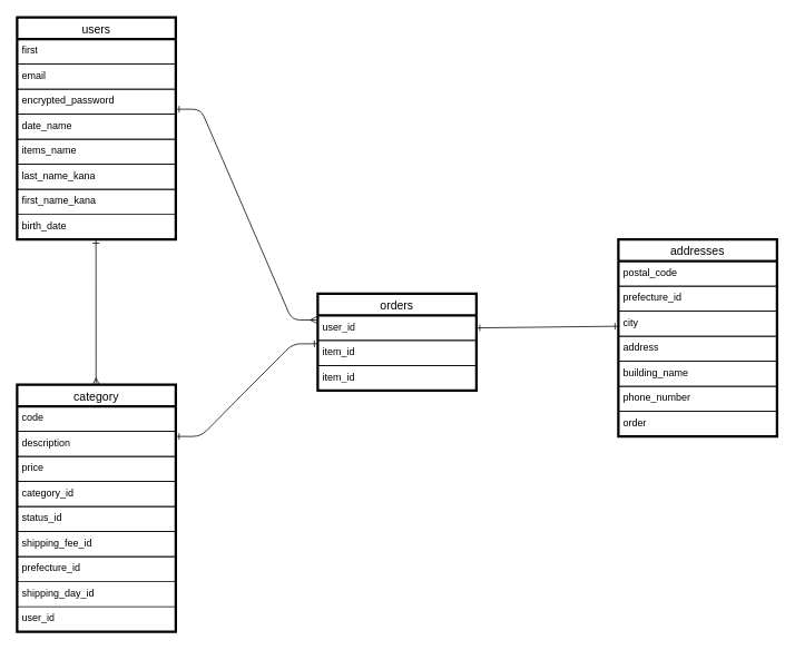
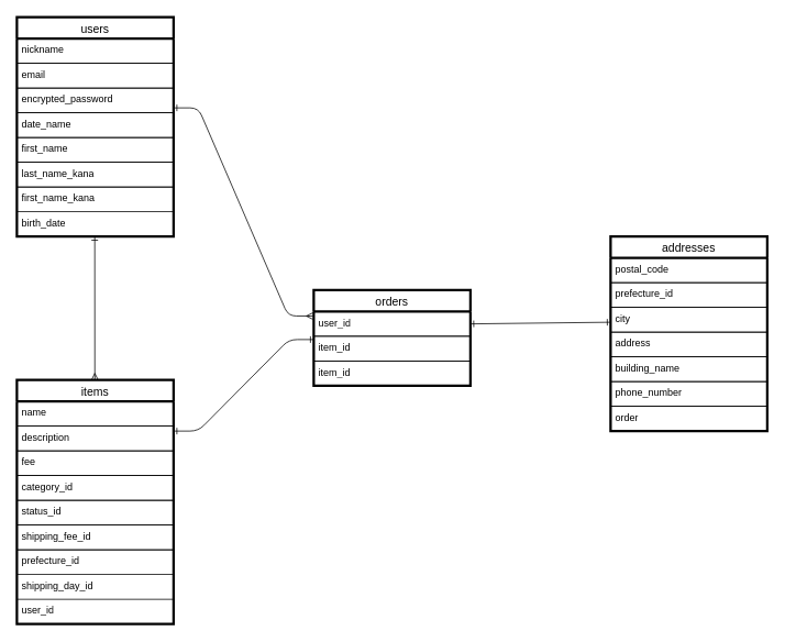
- <mxCell id="3" value="first" style="text;strokeColor=default;fillColor=none;spacingLeft=4;spacingRight=4;overflow=hidden;rotatable=0;points=[[0,0.5],[1,0.5]];portConstraint=eastwest;fontSize=12;whiteSpace=wrap;html=1;" parent="2" vertex="1"><mxGeometry y="26" width="190" height="30" as="geometry" /></mxCell>
+ <mxCell id="3" value="nickname" style="text;strokeColor=default;fillColor=none;spacingLeft=4;spacingRight=4;overflow=hidden;rotatable=0;points=[[0,0.5],[1,0.5]];portConstraint=eastwest;fontSize=12;whiteSpace=wrap;html=1;" parent="2" vertex="1"><mxGeometry y="26" width="190" height="30" as="geometry" /></mxCell>
- <mxCell id="7" value="items_name" style="text;strokeColor=default;fillColor=none;spacingLeft=4;spacingRight=4;overflow=hidden;rotatable=0;points=[[0,0.5],[1,0.5]];portConstraint=eastwest;fontSize=12;whiteSpace=wrap;html=1;" vertex="1" parent="2"><mxGeometry y="146" width="190" height="30" as="geometry" /></mxCell>
+ <mxCell id="7" value="first_name" style="text;strokeColor=default;fillColor=none;spacingLeft=4;spacingRight=4;overflow=hidden;rotatable=0;points=[[0,0.5],[1,0.5]];portConstraint=eastwest;fontSize=12;whiteSpace=wrap;html=1;" vertex="1" parent="2"><mxGeometry y="146" width="190" height="30" as="geometry" /></mxCell>
- <mxCell id="11" value="category" style="swimlane;fontStyle=0;childLayout=stackLayout;horizontal=1;startSize=26;horizontalStack=0;resizeParent=1;resizeParentMax=0;resizeLast=0;collapsible=1;marginBottom=0;align=center;fontSize=14;perimeterSpacing=5;strokeColor=default;strokeWidth=3;" vertex="1" parent="1"><mxGeometry x="20" y="460" width="190" height="296" as="geometry" /></mxCell>
+ <mxCell id="11" value="items" style="swimlane;fontStyle=0;childLayout=stackLayout;horizontal=1;startSize=26;horizontalStack=0;resizeParent=1;resizeParentMax=0;resizeLast=0;collapsible=1;marginBottom=0;align=center;fontSize=14;perimeterSpacing=5;strokeColor=default;strokeWidth=3;" vertex="1" parent="1"><mxGeometry x="20" y="460" width="190" height="296" as="geometry" /></mxCell>
- <mxCell id="12" value="code" style="text;strokeColor=default;fillColor=none;spacingLeft=4;spacingRight=4;overflow=hidden;rotatable=0;points=[[0,0.5],[1,0.5]];portConstraint=eastwest;fontSize=12;whiteSpace=wrap;html=1;" vertex="1" parent="11"><mxGeometry y="26" width="190" height="30" as="geometry" /></mxCell>
+ <mxCell id="12" value="name" style="text;strokeColor=default;fillColor=none;spacingLeft=4;spacingRight=4;overflow=hidden;rotatable=0;points=[[0,0.5],[1,0.5]];portConstraint=eastwest;fontSize=12;whiteSpace=wrap;html=1;" vertex="1" parent="11"><mxGeometry y="26" width="190" height="30" as="geometry" /></mxCell>
- <mxCell id="14" value="price" style="text;strokeColor=default;fillColor=none;spacingLeft=4;spacingRight=4;overflow=hidden;rotatable=0;points=[[0,0.5],[1,0.5]];portConstraint=eastwest;fontSize=12;whiteSpace=wrap;html=1;" vertex="1" parent="11"><mxGeometry y="86" width="190" height="30" as="geometry" /></mxCell>
+ <mxCell id="14" value="fee" style="text;strokeColor=default;fillColor=none;spacingLeft=4;spacingRight=4;overflow=hidden;rotatable=0;points=[[0,0.5],[1,0.5]];portConstraint=eastwest;fontSize=12;whiteSpace=wrap;html=1;" vertex="1" parent="11"><mxGeometry y="86" width="190" height="30" as="geometry" /></mxCell>
